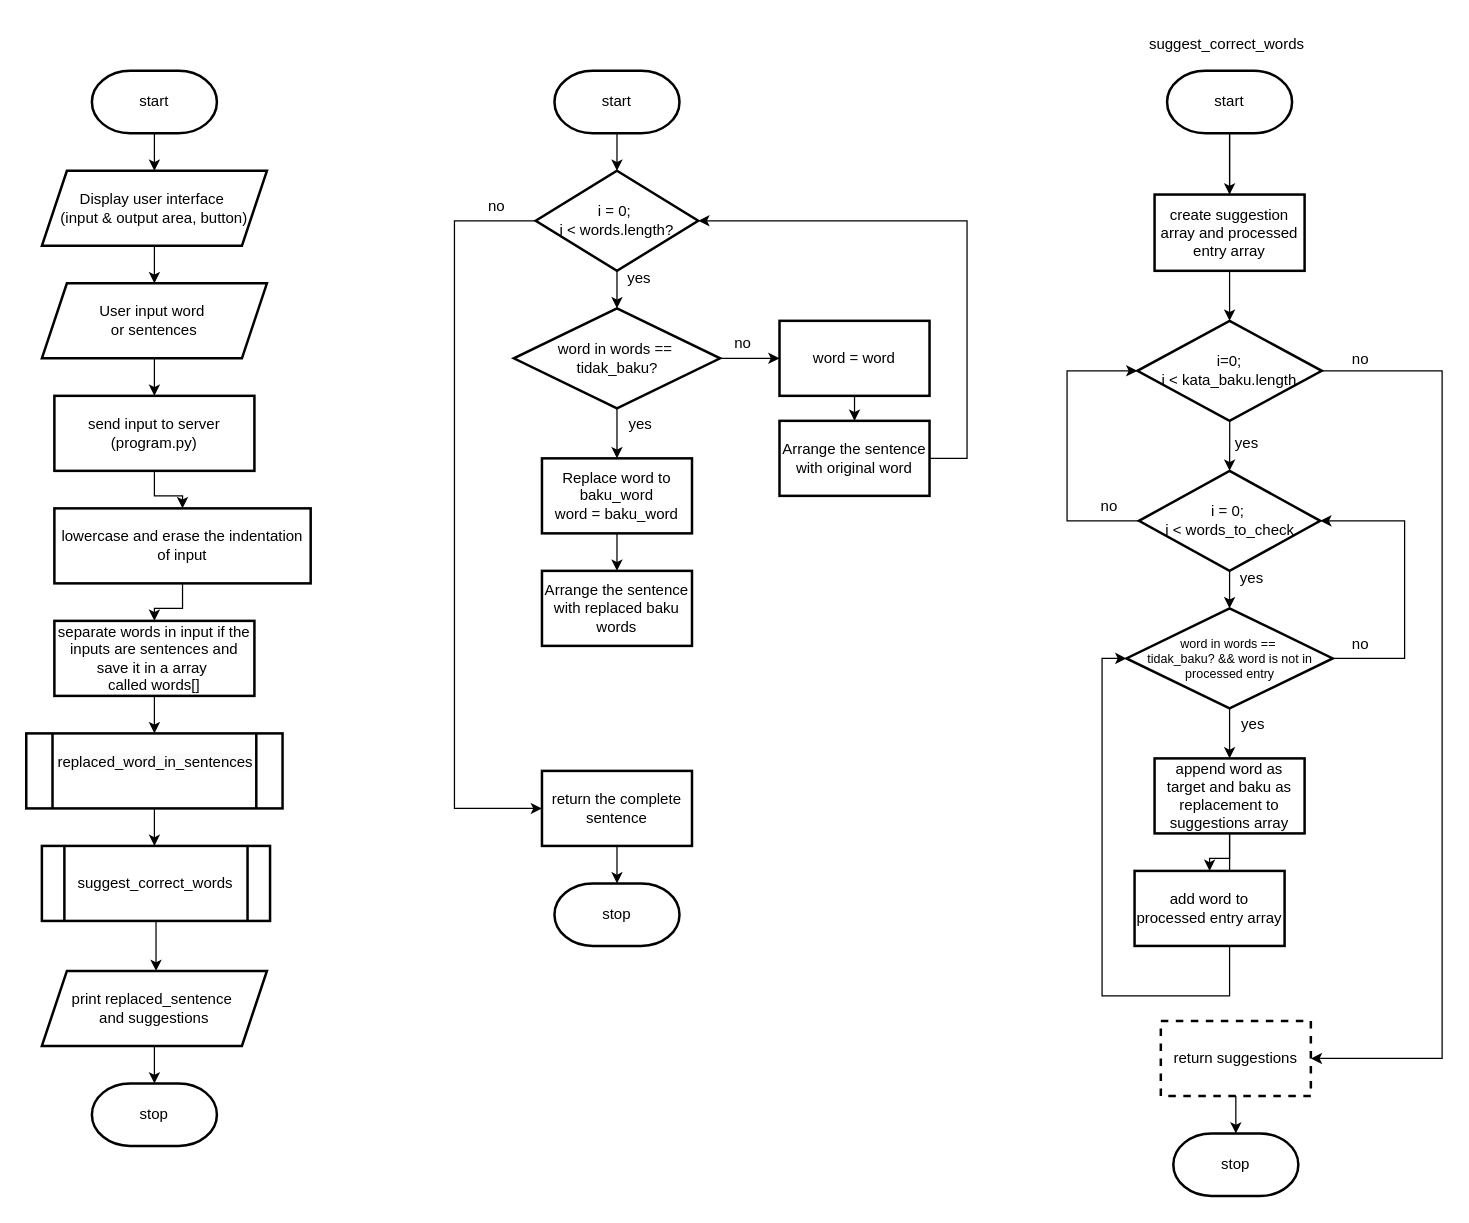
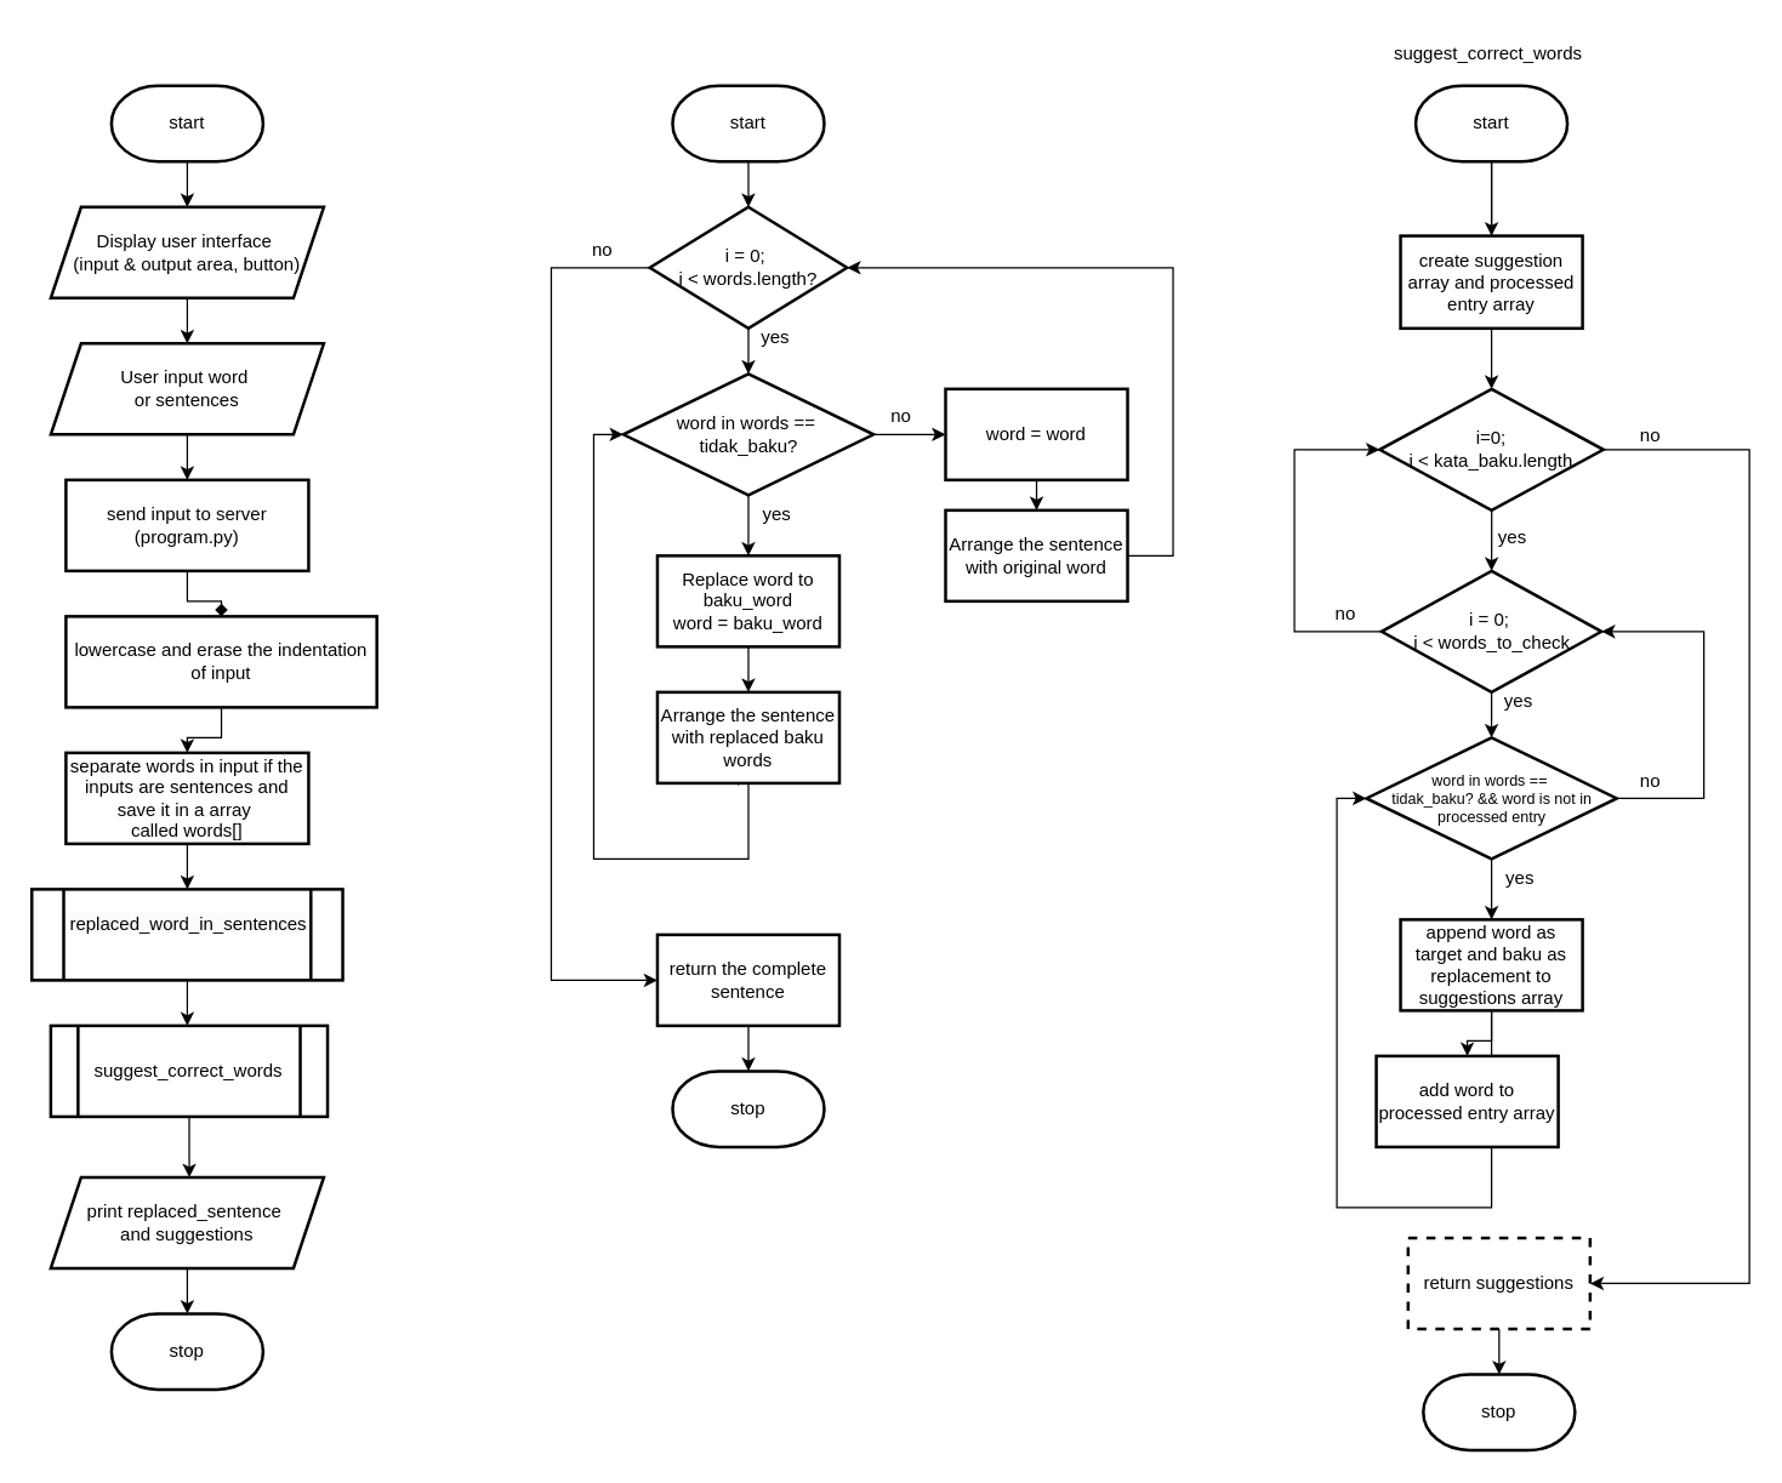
- <mxCell id="8" value="" style="edgeStyle=orthogonalEdgeStyle;rounded=0;orthogonalLoop=1;jettySize=auto;html=1;" edge="1" parent="1" source="9" target="11"><mxGeometry relative="1" as="geometry" /></mxCell>
+ <mxCell id="8" value="" style="edgeStyle=orthogonalEdgeStyle;rounded=0;orthogonalLoop=1;jettySize=auto;html=1;endArrow=diamond;" edge="1" parent="1" source="9" target="11"><mxGeometry relative="1" as="geometry" /></mxCell>
+ <mxCell id="27" style="edgeStyle=orthogonalEdgeStyle;rounded=0;orthogonalLoop=1;jettySize=auto;html=1;entryX=0;entryY=0.5;entryDx=0;entryDy=0;exitX=0.444;exitY=1.022;exitDx=0;exitDy=0;exitPerimeter=0;" edge="1" parent="1" source="26" target="23"><mxGeometry relative="1" as="geometry"><mxPoint x="433" y="566" as="sourcePoint" /><Array as="points"><mxPoint x="486" y="516" /><mxPoint x="493" y="516" /><mxPoint x="493" y="566" /><mxPoint x="391" y="566" /><mxPoint x="391" y="286" /></Array></mxGeometry></mxCell>
